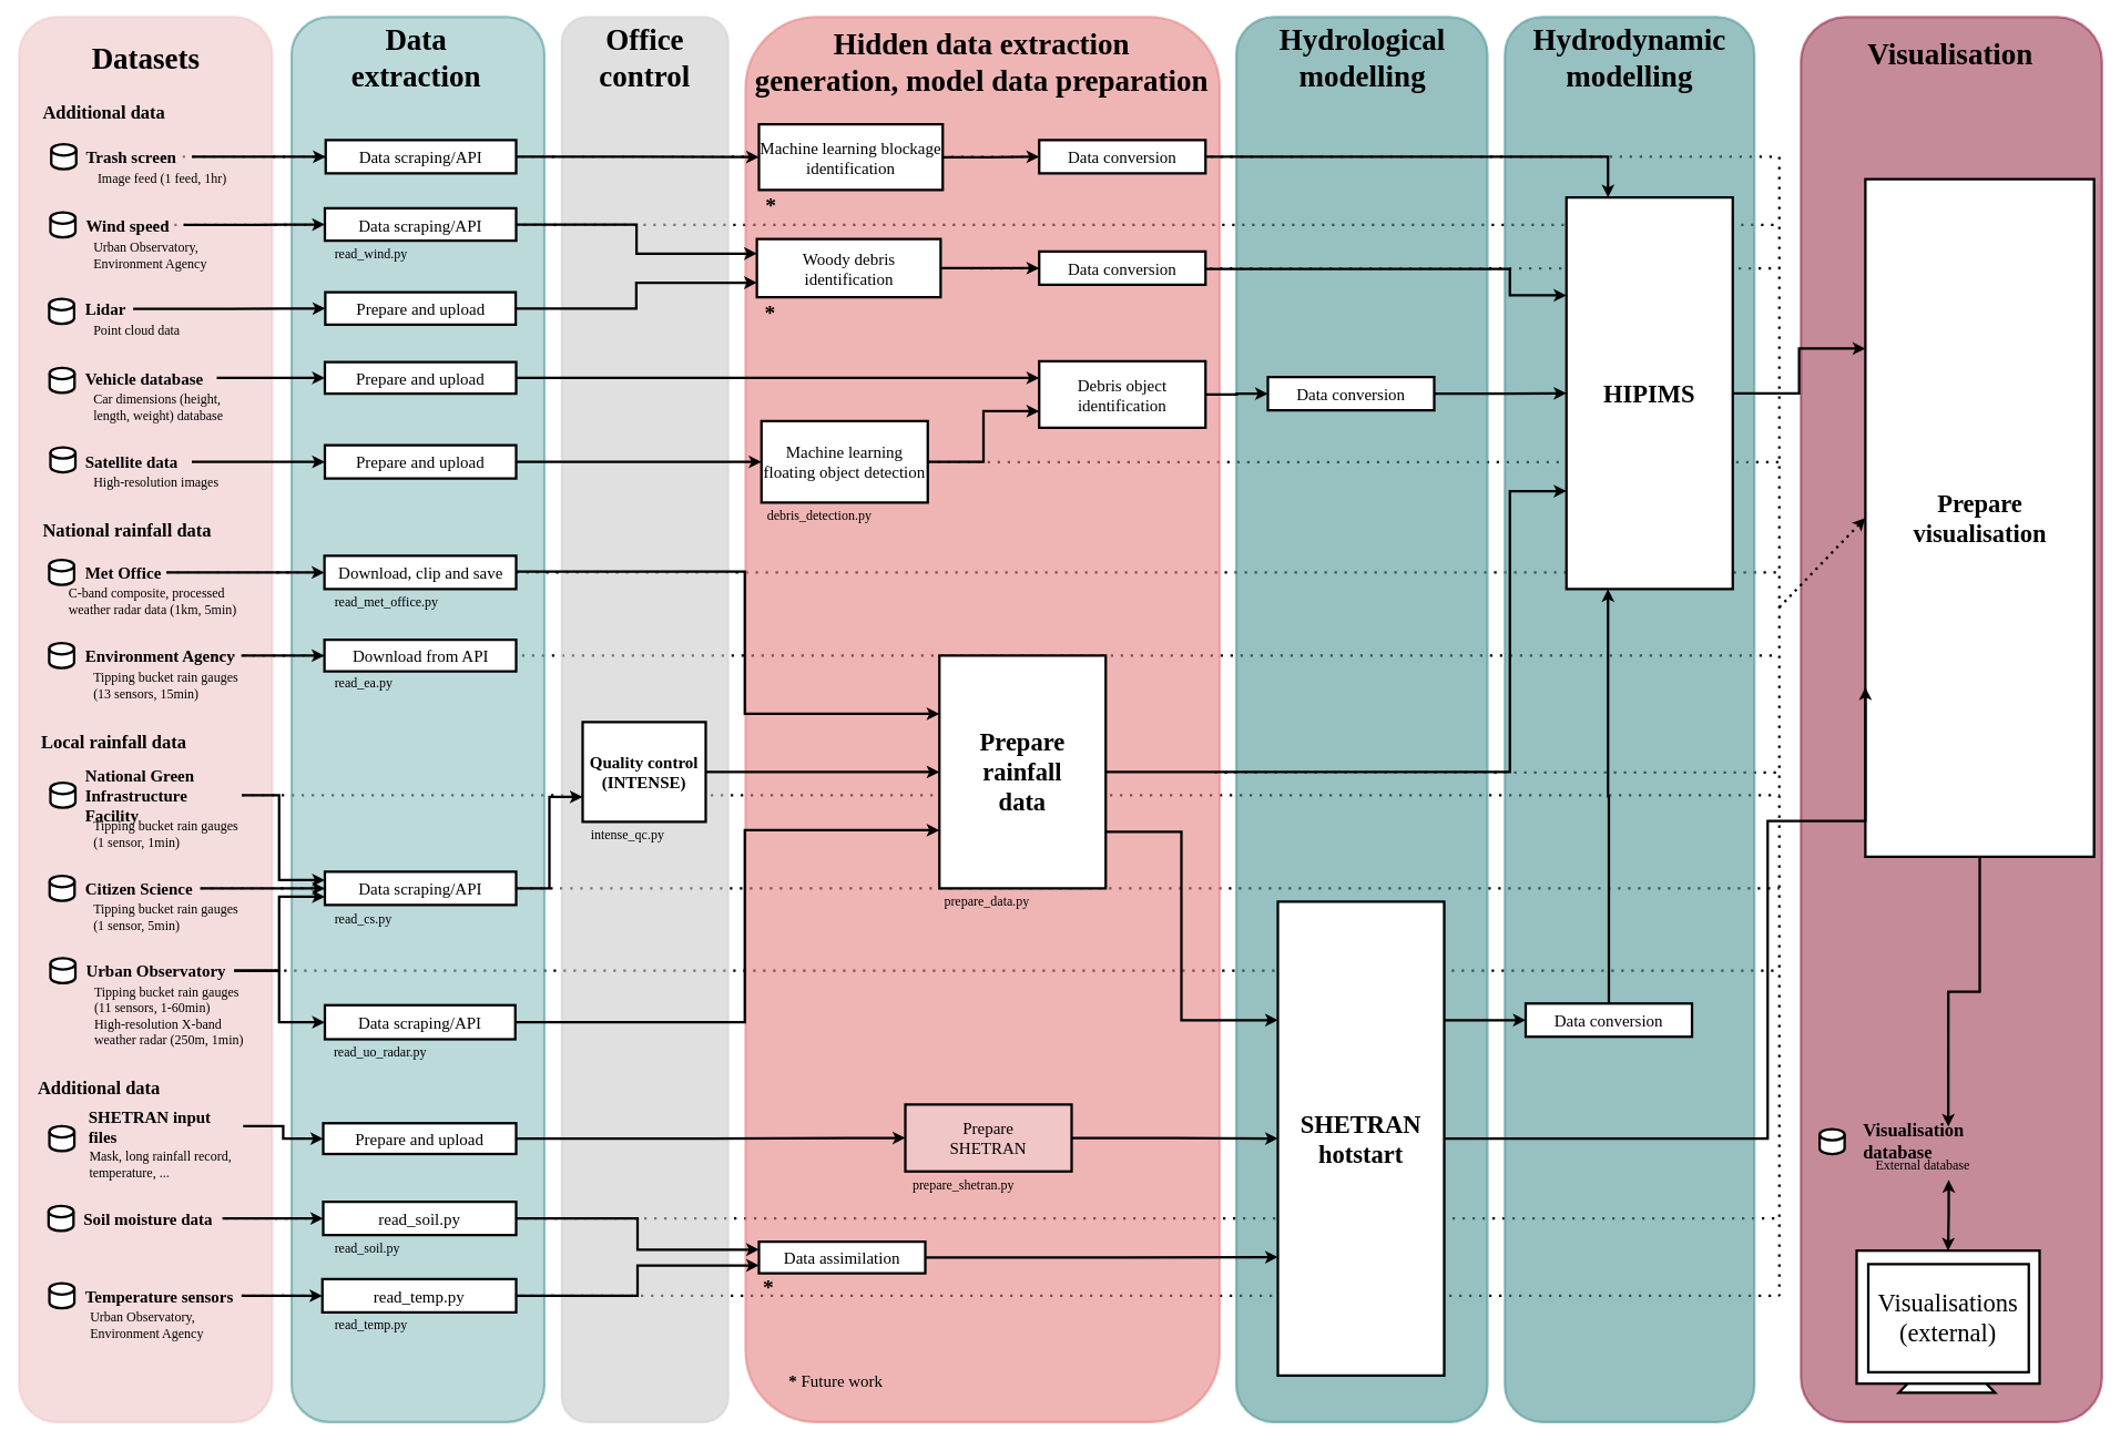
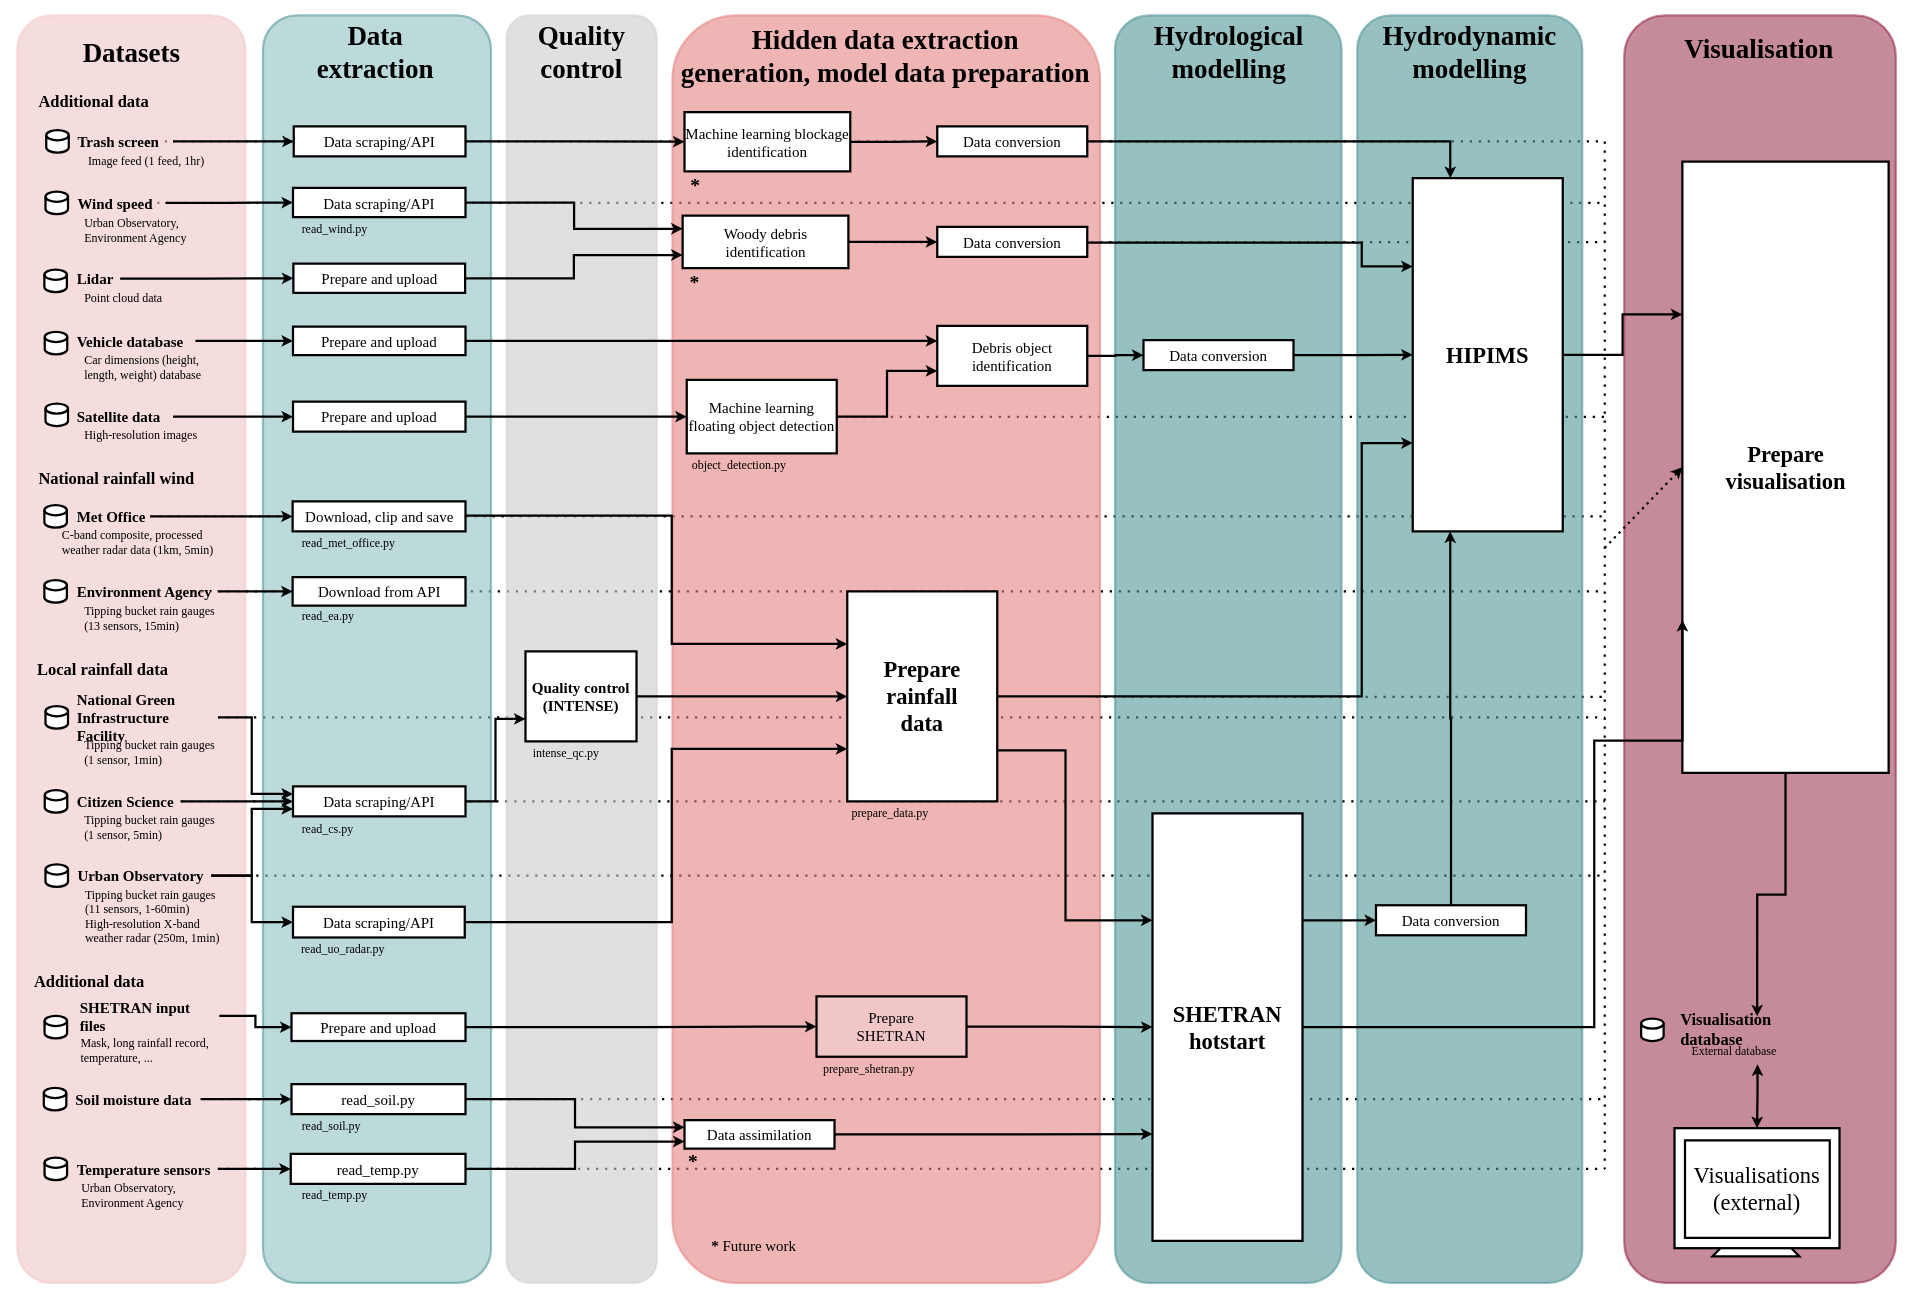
- <mxCell id="92" value="Office control" style="text;html=1;strokeColor=none;fillColor=none;align=center;verticalAlign=middle;whiteSpace=wrap;rounded=0;fontSize=36;fontFamily=Source Sans Pro;fontSource=https%3A%2F%2Ffonts.googleapis.com%2Fcss%3Ffamily%3DSource%2BSans%2BPro;fontStyle=1;strokeWidth=3;" vertex="1" parent="1"><mxGeometry x="675" y="20" width="200" height="100" as="geometry" /></mxCell>
+ <mxCell id="92" value="Quality control" style="text;html=1;strokeColor=none;fillColor=none;align=center;verticalAlign=middle;whiteSpace=wrap;rounded=0;fontSize=36;fontFamily=Source Sans Pro;fontSource=https%3A%2F%2Ffonts.googleapis.com%2Fcss%3Ffamily%3DSource%2BSans%2BPro;fontStyle=1;strokeWidth=3;" vertex="1" parent="1"><mxGeometry x="675" y="20" width="200" height="100" as="geometry" /></mxCell>
- <mxCell id="160" value="debris_detection.py" style="text;html=1;strokeColor=none;fillColor=none;align=left;verticalAlign=middle;whiteSpace=wrap;rounded=0;fontSize=16;fontFamily=Source Sans Pro;fontSource=https%3A%2F%2Ffonts.googleapis.com%2Fcss%3Ffamily%3DSource%2BSans%2BPro;strokeWidth=3;" vertex="1" parent="1"><mxGeometry x="920" y="604" width="155" height="30" as="geometry" /></mxCell>
+ <mxCell id="160" value="object_detection.py" style="text;html=1;strokeColor=none;fillColor=none;align=left;verticalAlign=middle;whiteSpace=wrap;rounded=0;fontSize=16;fontFamily=Source Sans Pro;fontSource=https%3A%2F%2Ffonts.googleapis.com%2Fcss%3Ffamily%3DSource%2BSans%2BPro;strokeWidth=3;" vertex="1" parent="1"><mxGeometry x="920" y="604" width="155" height="30" as="geometry" /></mxCell>
- <mxCell id="24" value="National rainfall data" style="text;html=1;strokeColor=none;fillColor=none;align=left;verticalAlign=middle;whiteSpace=wrap;rounded=0;fontSize=22;fontFamily=Source Sans Pro;fontSource=https%3A%2F%2Ffonts.googleapis.com%2Fcss%3Ffamily%3DSource%2BSans%2BPro;strokeWidth=3;fontStyle=1" vertex="1" parent="1"><mxGeometry x="49" y="623" width="251" height="30" as="geometry" /></mxCell>
+ <mxCell id="24" value="National rainfall wind" style="text;html=1;strokeColor=none;fillColor=none;align=left;verticalAlign=middle;whiteSpace=wrap;rounded=0;fontSize=22;fontFamily=Source Sans Pro;fontSource=https%3A%2F%2Ffonts.googleapis.com%2Fcss%3Ffamily%3DSource%2BSans%2BPro;strokeWidth=3;fontStyle=1" vertex="1" parent="1"><mxGeometry x="49" y="623" width="251" height="30" as="geometry" /></mxCell>
